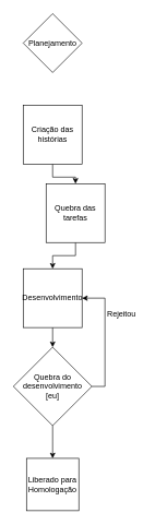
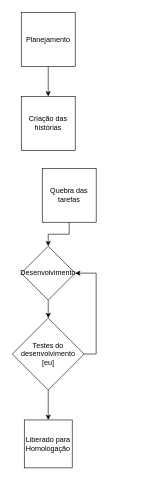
- <mxCell id="3" value="Planejamento" style="rhombus;whiteSpace=wrap;html=1;aspect=fixed;" vertex="1" parent="1"><mxGeometry x="35" y="20" width="90" height="90" as="geometry" /></mxCell>
+ <mxCell id="3" value="Planejamento" style="whiteSpace=wrap;html=1;aspect=fixed;" vertex="1" parent="1"><mxGeometry x="35" y="20" width="90" height="90" as="geometry" /></mxCell>
+ <mxCell id="2" style="edgeStyle=orthogonalEdgeStyle;rounded=0;orthogonalLoop=1;jettySize=auto;html=1;entryX=0.5;entryY=0;entryDx=0;entryDy=0;" edge="1" parent="1" source="3" target="5"><mxGeometry relative="1" as="geometry" /></mxCell>
- <mxCell id="4" style="edgeStyle=orthogonalEdgeStyle;rounded=0;orthogonalLoop=1;jettySize=auto;html=1;exitX=0.5;exitY=1;exitDx=0;exitDy=0;entryX=0.5;entryY=0;entryDx=0;entryDy=0;" edge="1" parent="1" source="5" target="7"><mxGeometry relative="1" as="geometry" /></mxCell>
- <mxCell id="9" value="Desenvolvimento" style="whiteSpace=wrap;html=1;aspect=fixed;" vertex="1" parent="1"><mxGeometry x="35" y="410" width="90" height="90" as="geometry" /></mxCell>
+ <mxCell id="9" value="Desenvolvimento" style="rhombus;whiteSpace=wrap;html=1;aspect=fixed;" vertex="1" parent="1"><mxGeometry x="35" y="410" width="90" height="90" as="geometry" /></mxCell>
- <mxCell id="13" value="Rejeitou" style="text;html=1;align=center;verticalAlign=middle;resizable=0;points=[];autosize=1;strokeColor=none;" vertex="1" parent="1"><mxGeometry x="155" y="470" width="60" height="20" as="geometry" /></mxCell>
- <mxCell id="12" value="&lt;span&gt;Quebra do desenvolvimento&lt;/span&gt;&lt;br&gt;&lt;span&gt;[eu]&lt;/span&gt;" style="rhombus;whiteSpace=wrap;html=1;" vertex="1" parent="1"><mxGeometry x="20" y="530" width="120" height="120" as="geometry" /></mxCell>
+ <mxCell id="12" value="&lt;span&gt;Testes do desenvolvimento&lt;/span&gt;&lt;br&gt;&lt;span&gt;[eu]&lt;/span&gt;" style="rhombus;whiteSpace=wrap;html=1;" vertex="1" parent="1"><mxGeometry x="20" y="530" width="120" height="120" as="geometry" /></mxCell>
